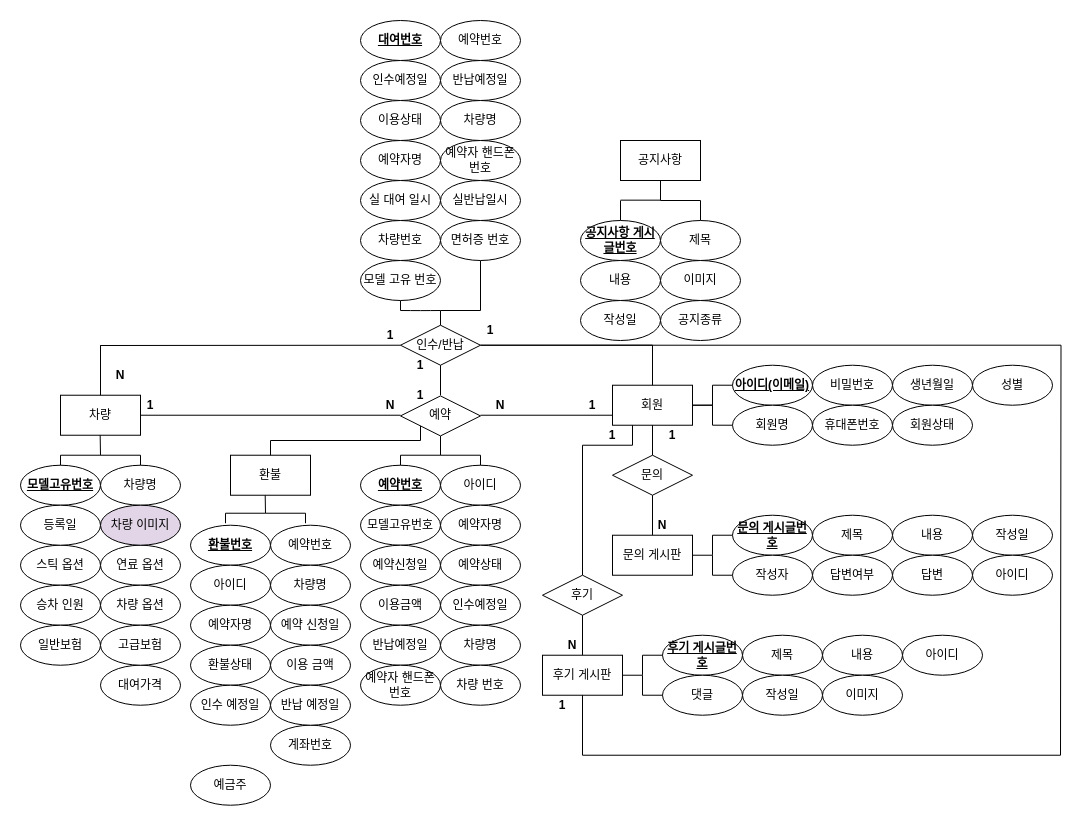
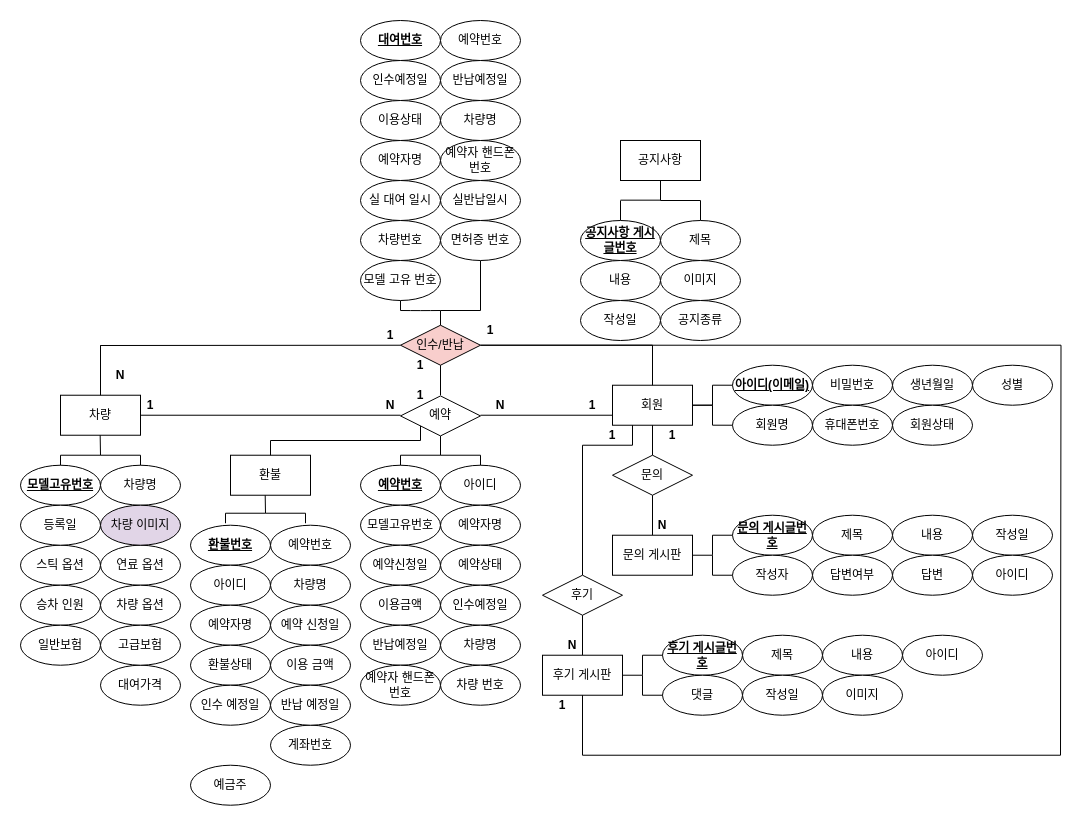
- <mxCell id="50" value="인수/반납" style="rhombus;whiteSpace=wrap;html=1;" parent="1" vertex="1"><mxGeometry x="400" y="324.73" width="80" height="40" as="geometry" /></mxCell>
+ <mxCell id="50" value="인수/반납" style="rhombus;whiteSpace=wrap;html=1;fillColor=#f8cecc;" parent="1" vertex="1"><mxGeometry x="400" y="324.73" width="80" height="40" as="geometry" /></mxCell>
